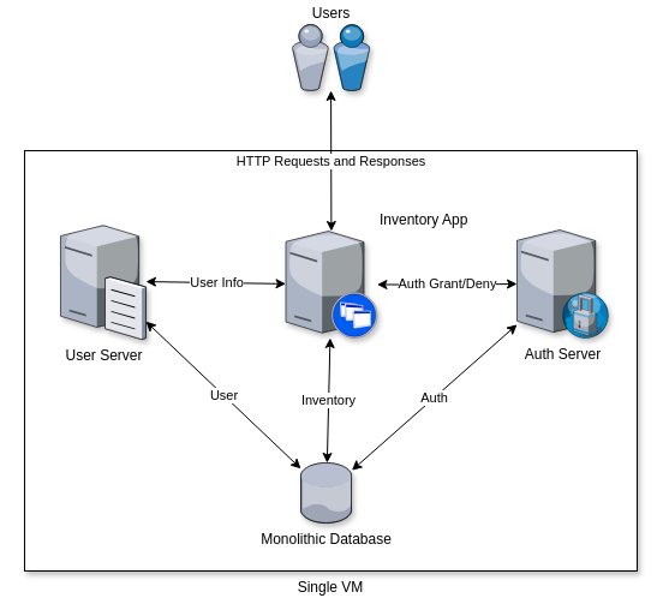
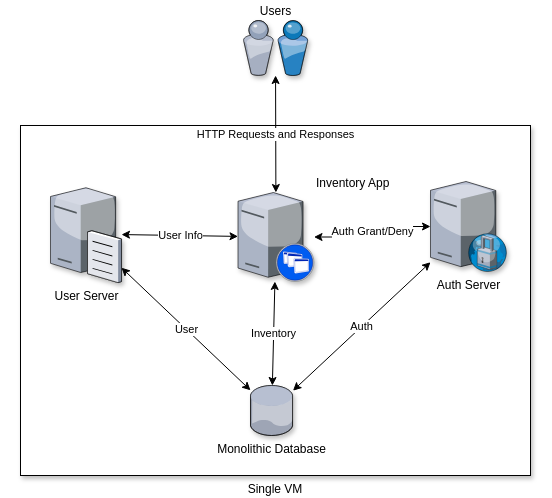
- <mxCell id="8" value="Auth Server" style="verticalLabelPosition=bottom;aspect=fixed;html=1;verticalAlign=top;strokeColor=none;align=center;outlineConnect=0;shape=mxgraph.citrix.proxy_server;fillColor=#ffffff;shadow=1;" vertex="1" parent="1"><mxGeometry x="430" y="191" width="76.5" height="90" as="geometry" /></mxCell>
+ <mxCell id="8" value="Auth Server" style="verticalLabelPosition=bottom;aspect=fixed;html=1;verticalAlign=top;strokeColor=none;align=center;outlineConnect=0;shape=mxgraph.citrix.proxy_server;fillColor=#ffffff;shadow=1;" vertex="1" parent="1"><mxGeometry x="430" y="181" width="76.5" height="90" as="geometry" /></mxCell>
